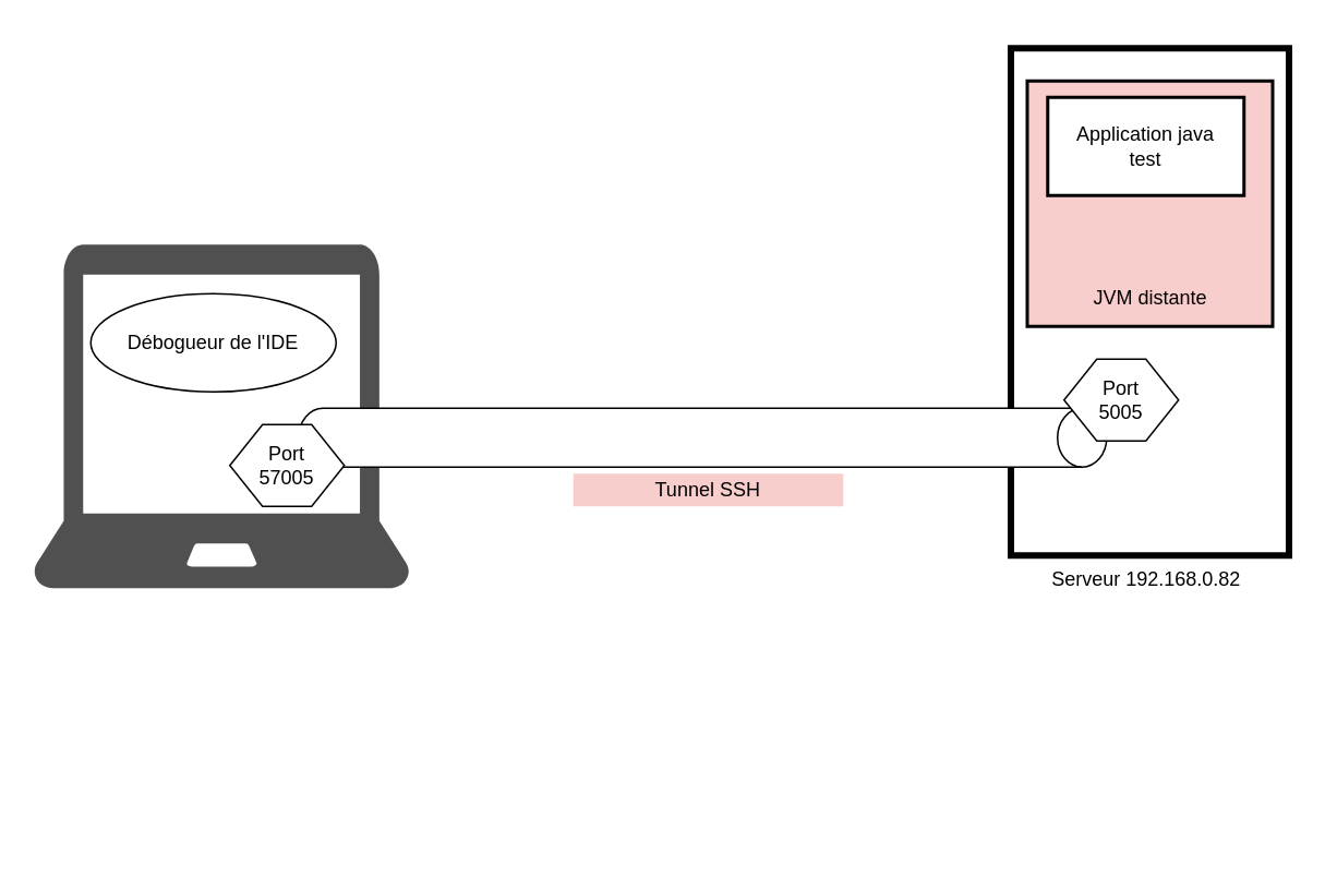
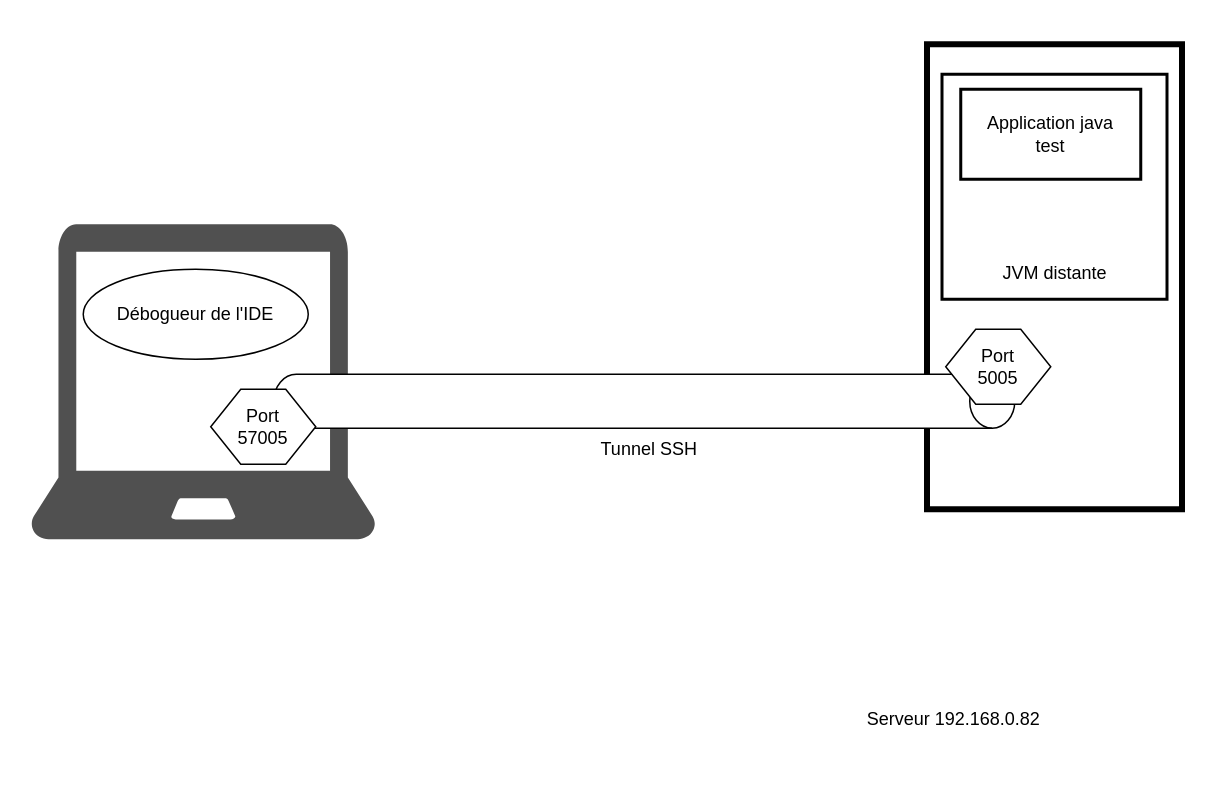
- <mxCell id="10" value="&lt;div&gt;&lt;br&gt;&lt;/div&gt;&lt;div&gt;&lt;br&gt;&lt;/div&gt;&lt;div&gt;&lt;br&gt;&lt;/div&gt;&lt;div&gt;&lt;br&gt;&lt;/div&gt;&lt;div&gt;&lt;br&gt;&lt;/div&gt;&lt;div&gt;&lt;br&gt;&lt;/div&gt;&lt;div&gt;&lt;br&gt;&lt;/div&gt;&lt;div&gt;&lt;br&gt;&lt;/div&gt;&lt;div&gt;JVM distante&lt;/div&gt;" style="whiteSpace=wrap;html=1;aspect=fixed;strokeWidth=2;fillColor=#f8cecc;" vertex="1" parent="1"><mxGeometry x="627.5" y="49" width="150" height="150" as="geometry" /></mxCell>
+ <mxCell id="10" value="&lt;div&gt;&lt;br&gt;&lt;/div&gt;&lt;div&gt;&lt;br&gt;&lt;/div&gt;&lt;div&gt;&lt;br&gt;&lt;/div&gt;&lt;div&gt;&lt;br&gt;&lt;/div&gt;&lt;div&gt;&lt;br&gt;&lt;/div&gt;&lt;div&gt;&lt;br&gt;&lt;/div&gt;&lt;div&gt;&lt;br&gt;&lt;/div&gt;&lt;div&gt;&lt;br&gt;&lt;/div&gt;&lt;div&gt;JVM distante&lt;/div&gt;" style="whiteSpace=wrap;html=1;aspect=fixed;strokeWidth=2;" vertex="1" parent="1"><mxGeometry x="627.5" y="49" width="150" height="150" as="geometry" /></mxCell>
- <mxCell id="9" value="&lt;div&gt;Port&lt;/div&gt;&lt;div&gt;5005&lt;br&gt;&lt;/div&gt;" style="shape=hexagon;perimeter=hexagonPerimeter2;whiteSpace=wrap;html=1;fixedSize=1;" vertex="1" parent="1"><mxGeometry x="650" y="219" width="70" height="50" as="geometry" /></mxCell>
+ <mxCell id="9" value="&lt;div&gt;Port&lt;/div&gt;&lt;div&gt;5005&lt;br&gt;&lt;/div&gt;" style="shape=hexagon;perimeter=hexagonPerimeter2;whiteSpace=wrap;html=1;fixedSize=1;" vertex="1" parent="1"><mxGeometry x="630" y="219" width="70" height="50" as="geometry" /></mxCell>
- <mxCell id="7" value="Tunnel SSH" style="rounded=0;whiteSpace=wrap;html=1;strokeColor=none;fillColor=#f8cecc;" vertex="1" parent="1"><mxGeometry x="350" y="289" width="165" height="20" as="geometry" /></mxCell>
+ <mxCell id="7" value="Tunnel SSH" style="rounded=0;whiteSpace=wrap;html=1;strokeColor=none;" vertex="1" parent="1"><mxGeometry x="350" y="289" width="165" height="20" as="geometry" /></mxCell>
- <mxCell id="5" value="Serveur 192.168.0.82" style="rounded=0;whiteSpace=wrap;html=1;strokeColor=none;" vertex="1" parent="1"><mxGeometry x="617.5" y="344" width="165" height="20" as="geometry" /></mxCell>
+ <mxCell id="5" value="Serveur 192.168.0.82" style="rounded=0;whiteSpace=wrap;html=1;strokeColor=none;" vertex="1" parent="1"><mxGeometry x="552.5" y="469" width="165" height="20" as="geometry" /></mxCell>
